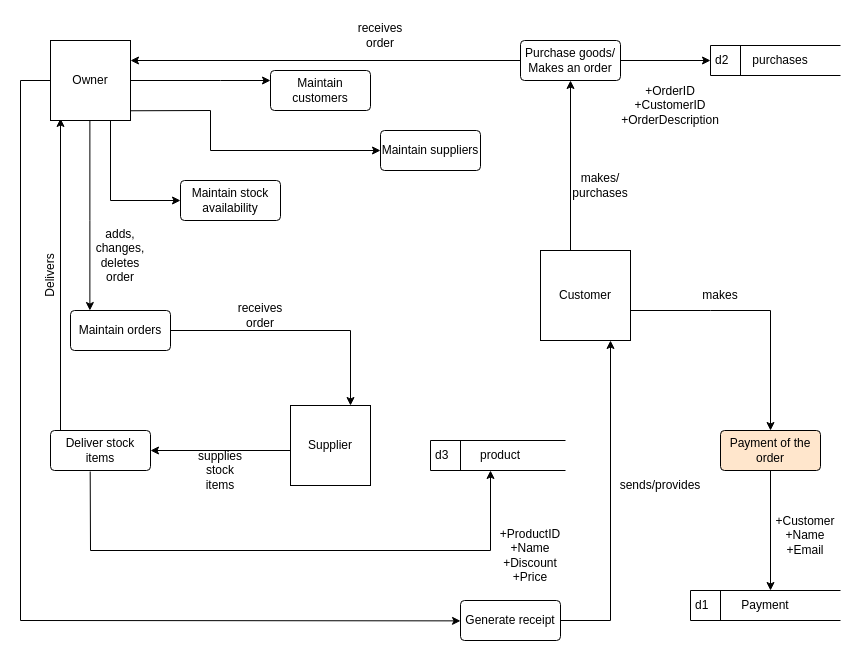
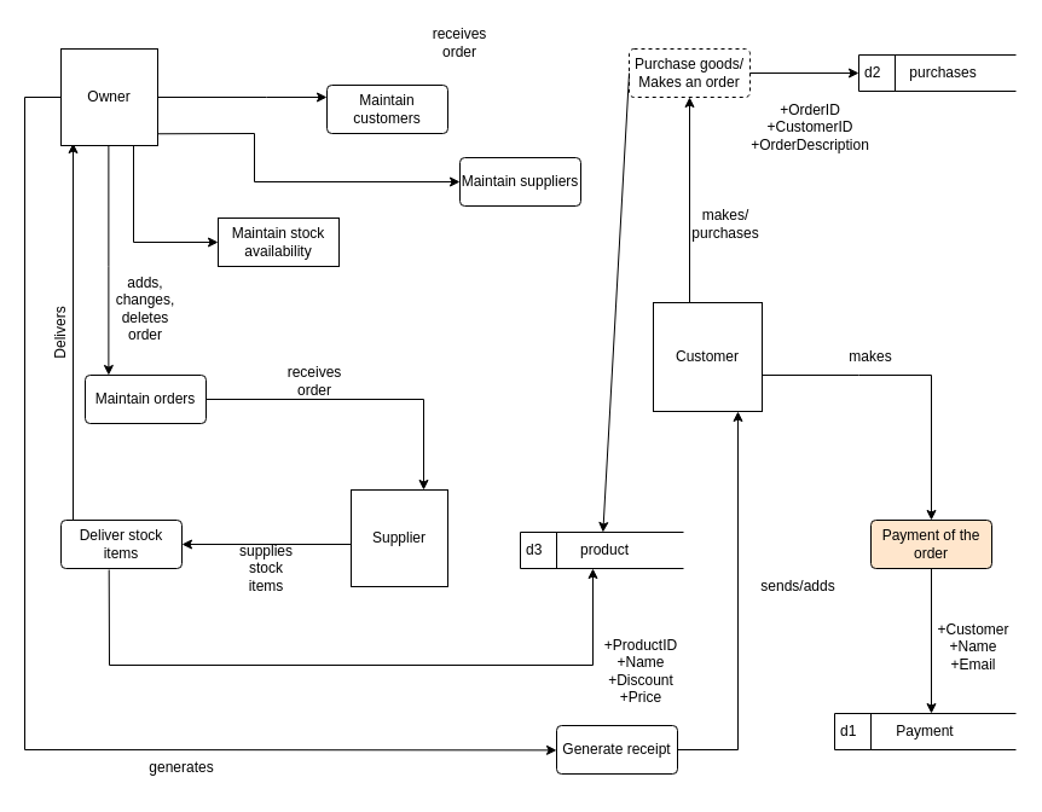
- <mxCell id="15" value="" style="endArrow=classic;html=1;rounded=0;exitX=0;exitY=0.5;exitDx=0;exitDy=0;entryX=1;entryY=0.25;entryDx=0;entryDy=0;" edge="1" parent="1" source="13" target="12"><mxGeometry width="50" height="50" relative="1" as="geometry"><mxPoint x="240" y="310" as="sourcePoint" /><mxPoint x="290" y="260" as="targetPoint" /></mxGeometry></mxCell>
+ <mxCell id="15" value="" style="endArrow=classic;html=1;rounded=0;exitX=0;exitY=0.5;exitDx=0;exitDy=0;" edge="1" parent="1" source="13" target="48"><mxGeometry width="50" height="50" relative="1" as="geometry"><mxPoint x="240" y="310" as="sourcePoint" /><mxPoint x="290" y="260" as="targetPoint" /></mxGeometry></mxCell>
- <mxCell id="13" value="Purchase goods/ Makes an order" style="rounded=1;arcSize=10;whiteSpace=wrap;html=1;align=center;" vertex="1" parent="1"><mxGeometry x="520" y="40" width="100" height="40" as="geometry" /></mxCell>
+ <mxCell id="13" value="Purchase goods/ Makes an order" style="rounded=1;arcSize=10;whiteSpace=wrap;html=1;align=center;dashed=1;" vertex="1" parent="1"><mxGeometry x="520" y="40" width="100" height="40" as="geometry" /></mxCell>
- <mxCell id="18" value="Maintain stock availability" style="rounded=1;arcSize=10;whiteSpace=wrap;html=1;align=center;" vertex="1" parent="1"><mxGeometry x="180" y="180" width="100" height="40" as="geometry" /></mxCell>
+ <mxCell id="18" value="Maintain stock availability" style="arcSize=10;whiteSpace=wrap;html=1;align=center;rounded=0;" vertex="1" parent="1"><mxGeometry x="180" y="180" width="100" height="40" as="geometry" /></mxCell>
- <mxCell id="53" value="sends/provides" style="text;html=1;strokeColor=none;fillColor=none;align=center;verticalAlign=middle;whiteSpace=wrap;rounded=0;" vertex="1" parent="1"><mxGeometry x="630" y="470" width="60" height="30" as="geometry" /></mxCell>
+ <mxCell id="53" value="sends/adds" style="text;html=1;strokeColor=none;fillColor=none;align=center;verticalAlign=middle;whiteSpace=wrap;rounded=0;" vertex="1" parent="1"><mxGeometry x="630" y="470" width="60" height="30" as="geometry" /></mxCell>
+ <mxCell id="54" value="generates" style="text;html=1;strokeColor=none;fillColor=none;align=center;verticalAlign=middle;whiteSpace=wrap;rounded=0;" vertex="1" parent="1"><mxGeometry x="120" y="620" width="60" height="30" as="geometry" /></mxCell>
